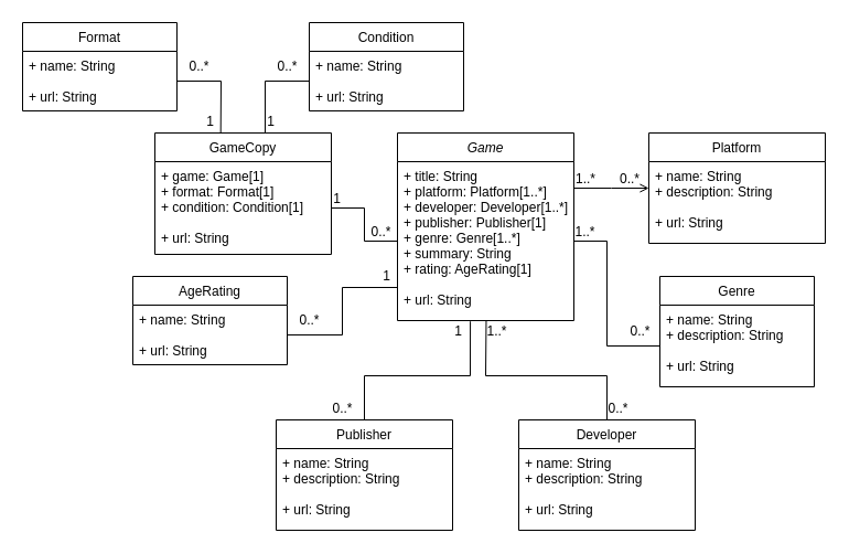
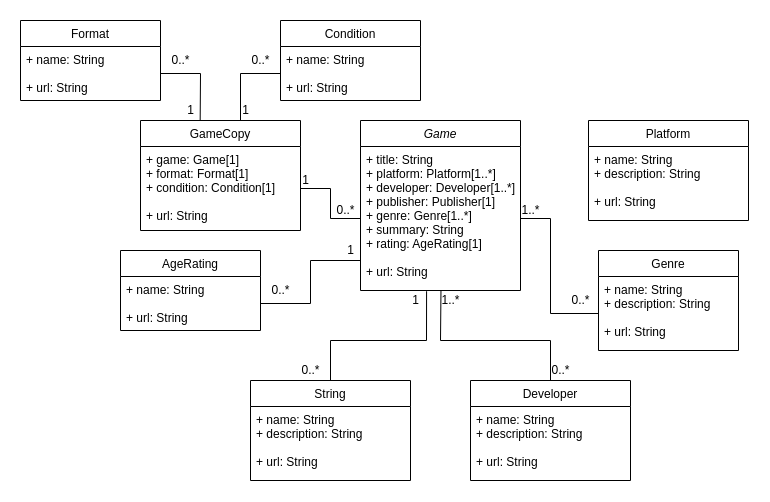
- <mxCell id="6" value="" style="endArrow=open;shadow=0;strokeWidth=1;rounded=0;endFill=1;edgeStyle=elbowEdgeStyle;elbow=vertical;" parent="1" source="2" target="4" edge="1"><mxGeometry x="0.5" y="41" relative="1" as="geometry"><mxPoint x="460" y="192" as="sourcePoint" /><mxPoint x="620" y="192" as="targetPoint" /><mxPoint x="-40" y="32" as="offset" /></mxGeometry></mxCell>
- <mxCell id="7" value="1..*" style="resizable=0;align=left;verticalAlign=bottom;labelBackgroundColor=none;fontSize=12;" parent="6" connectable="0" vertex="1"><mxGeometry x="-1" relative="1" as="geometry"><mxPoint as="offset" /></mxGeometry></mxCell>
- <mxCell id="8" value="0..*" style="resizable=0;align=right;verticalAlign=bottom;labelBackgroundColor=none;fontSize=12;" parent="6" connectable="0" vertex="1"><mxGeometry x="1" relative="1" as="geometry"><mxPoint x="-7" as="offset" /></mxGeometry></mxCell>
- <mxCell id="19" value="Publisher" style="swimlane;fontStyle=0;align=center;verticalAlign=top;childLayout=stackLayout;horizontal=1;startSize=26;horizontalStack=0;resizeParent=1;resizeLast=0;collapsible=1;marginBottom=0;rounded=0;shadow=0;strokeWidth=1;" parent="1" vertex="1"><mxGeometry x="250" y="380" width="160" height="100" as="geometry"><mxRectangle x="550" y="140" width="160" height="26" as="alternateBounds" /></mxGeometry></mxCell>
+ <mxCell id="19" value="String" style="swimlane;fontStyle=0;align=center;verticalAlign=top;childLayout=stackLayout;horizontal=1;startSize=26;horizontalStack=0;resizeParent=1;resizeLast=0;collapsible=1;marginBottom=0;rounded=0;shadow=0;strokeWidth=1;" parent="1" vertex="1"><mxGeometry x="250" y="380" width="160" height="100" as="geometry"><mxRectangle x="550" y="140" width="160" height="26" as="alternateBounds" /></mxGeometry></mxCell>
